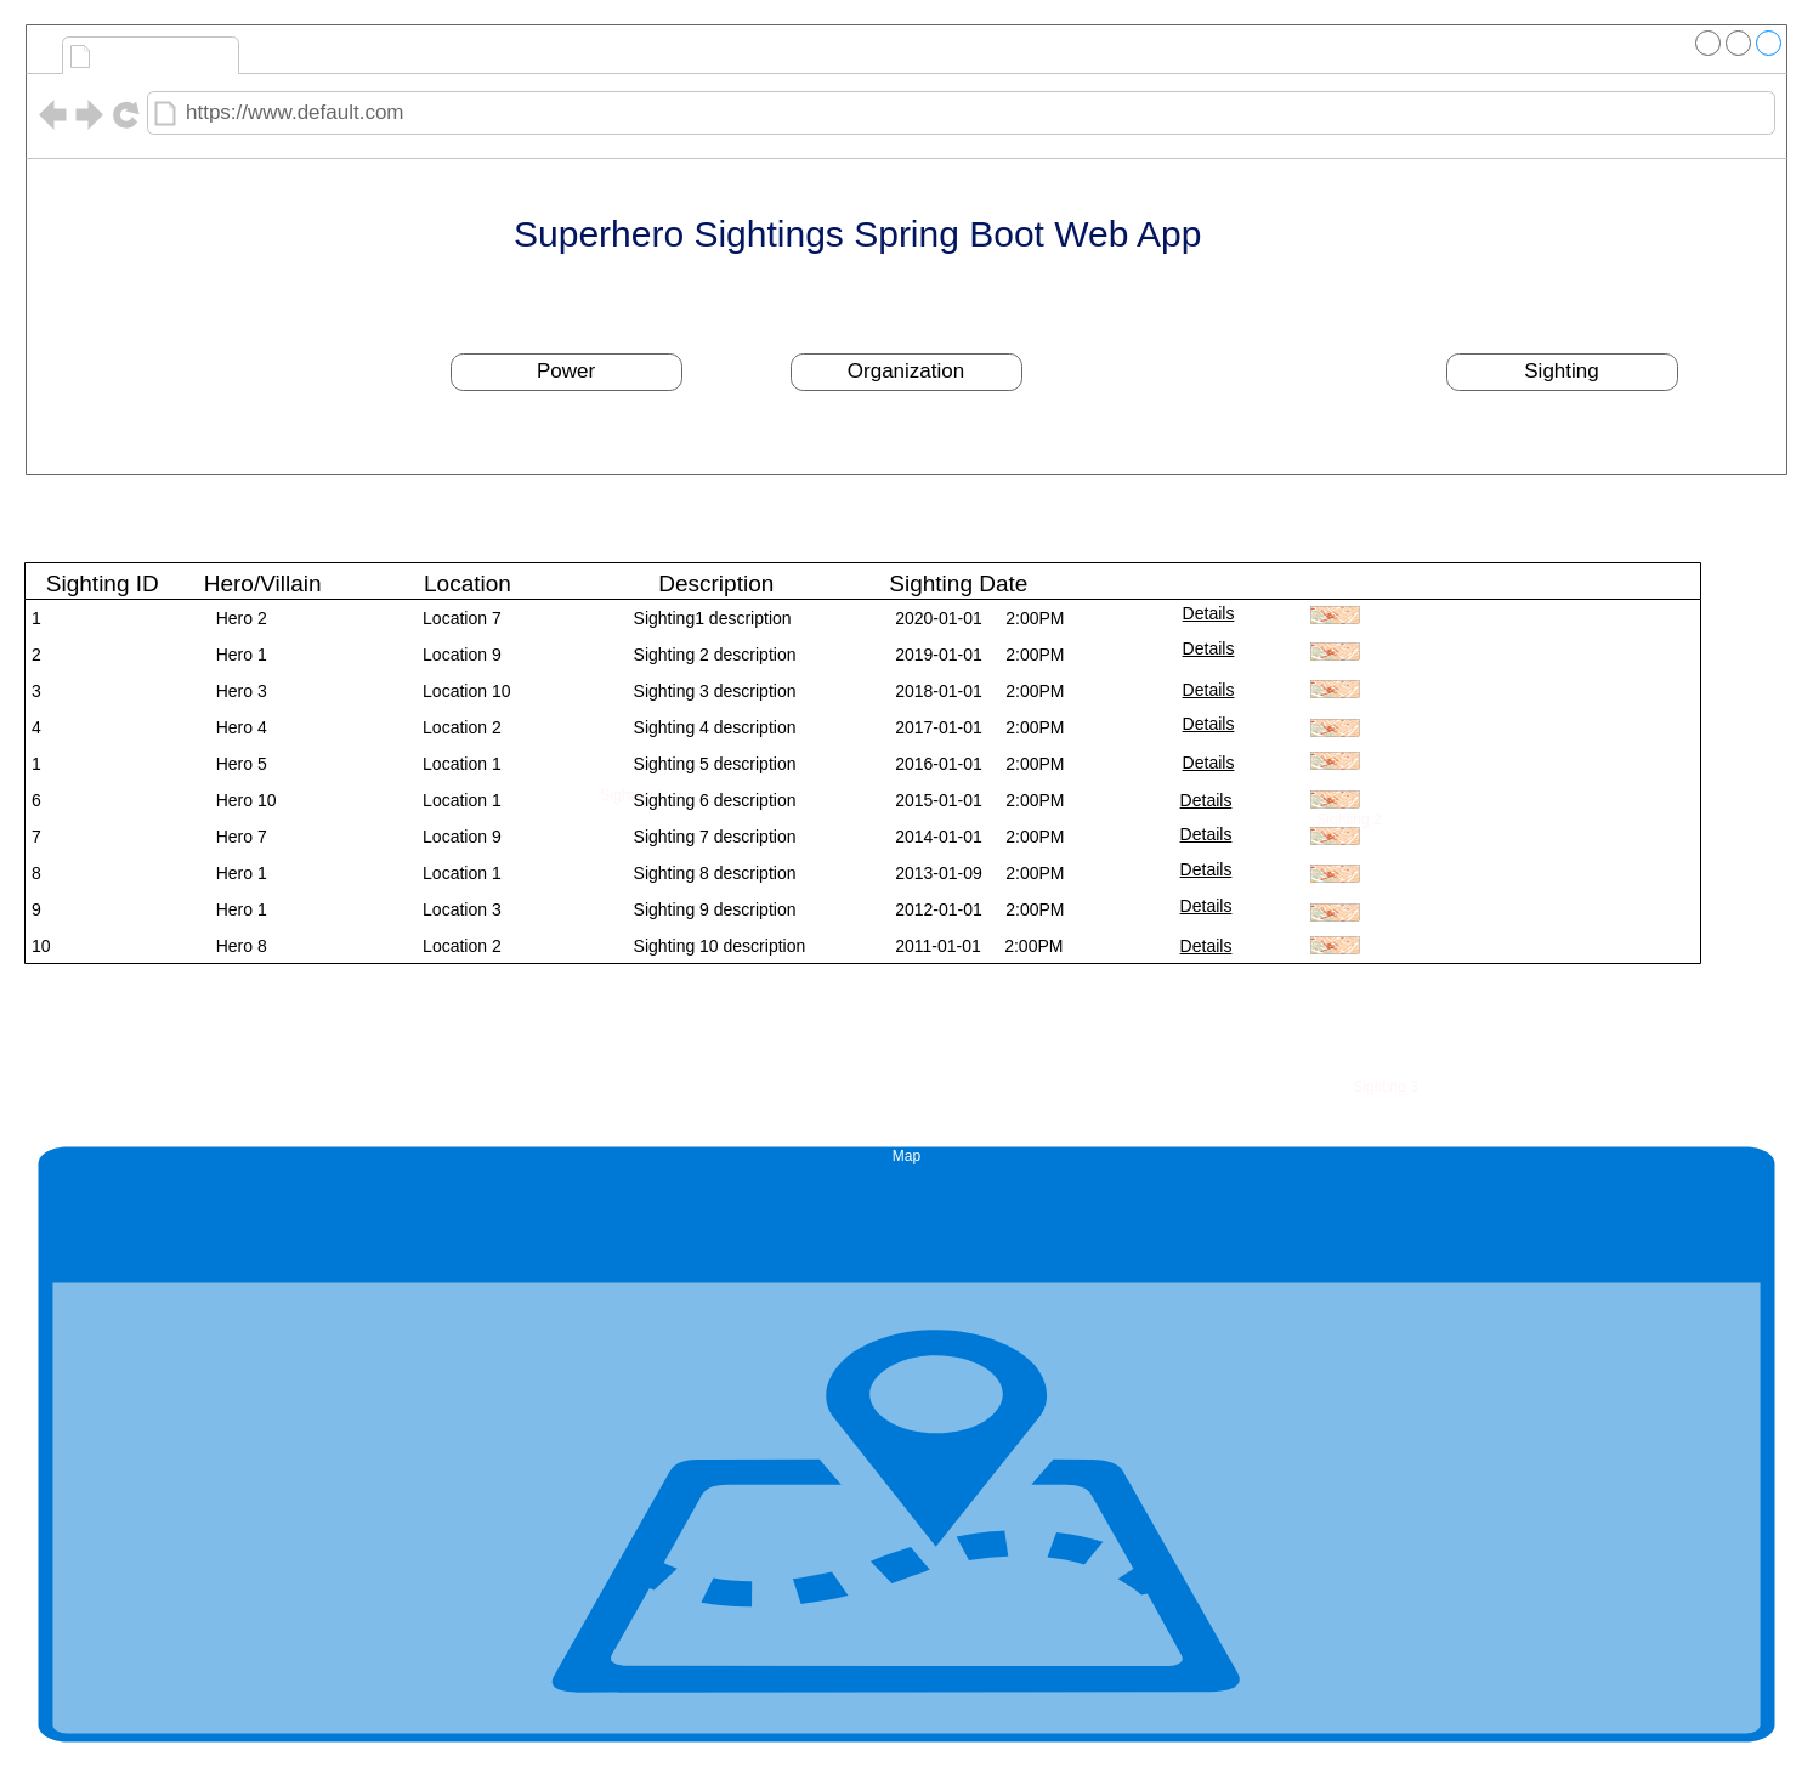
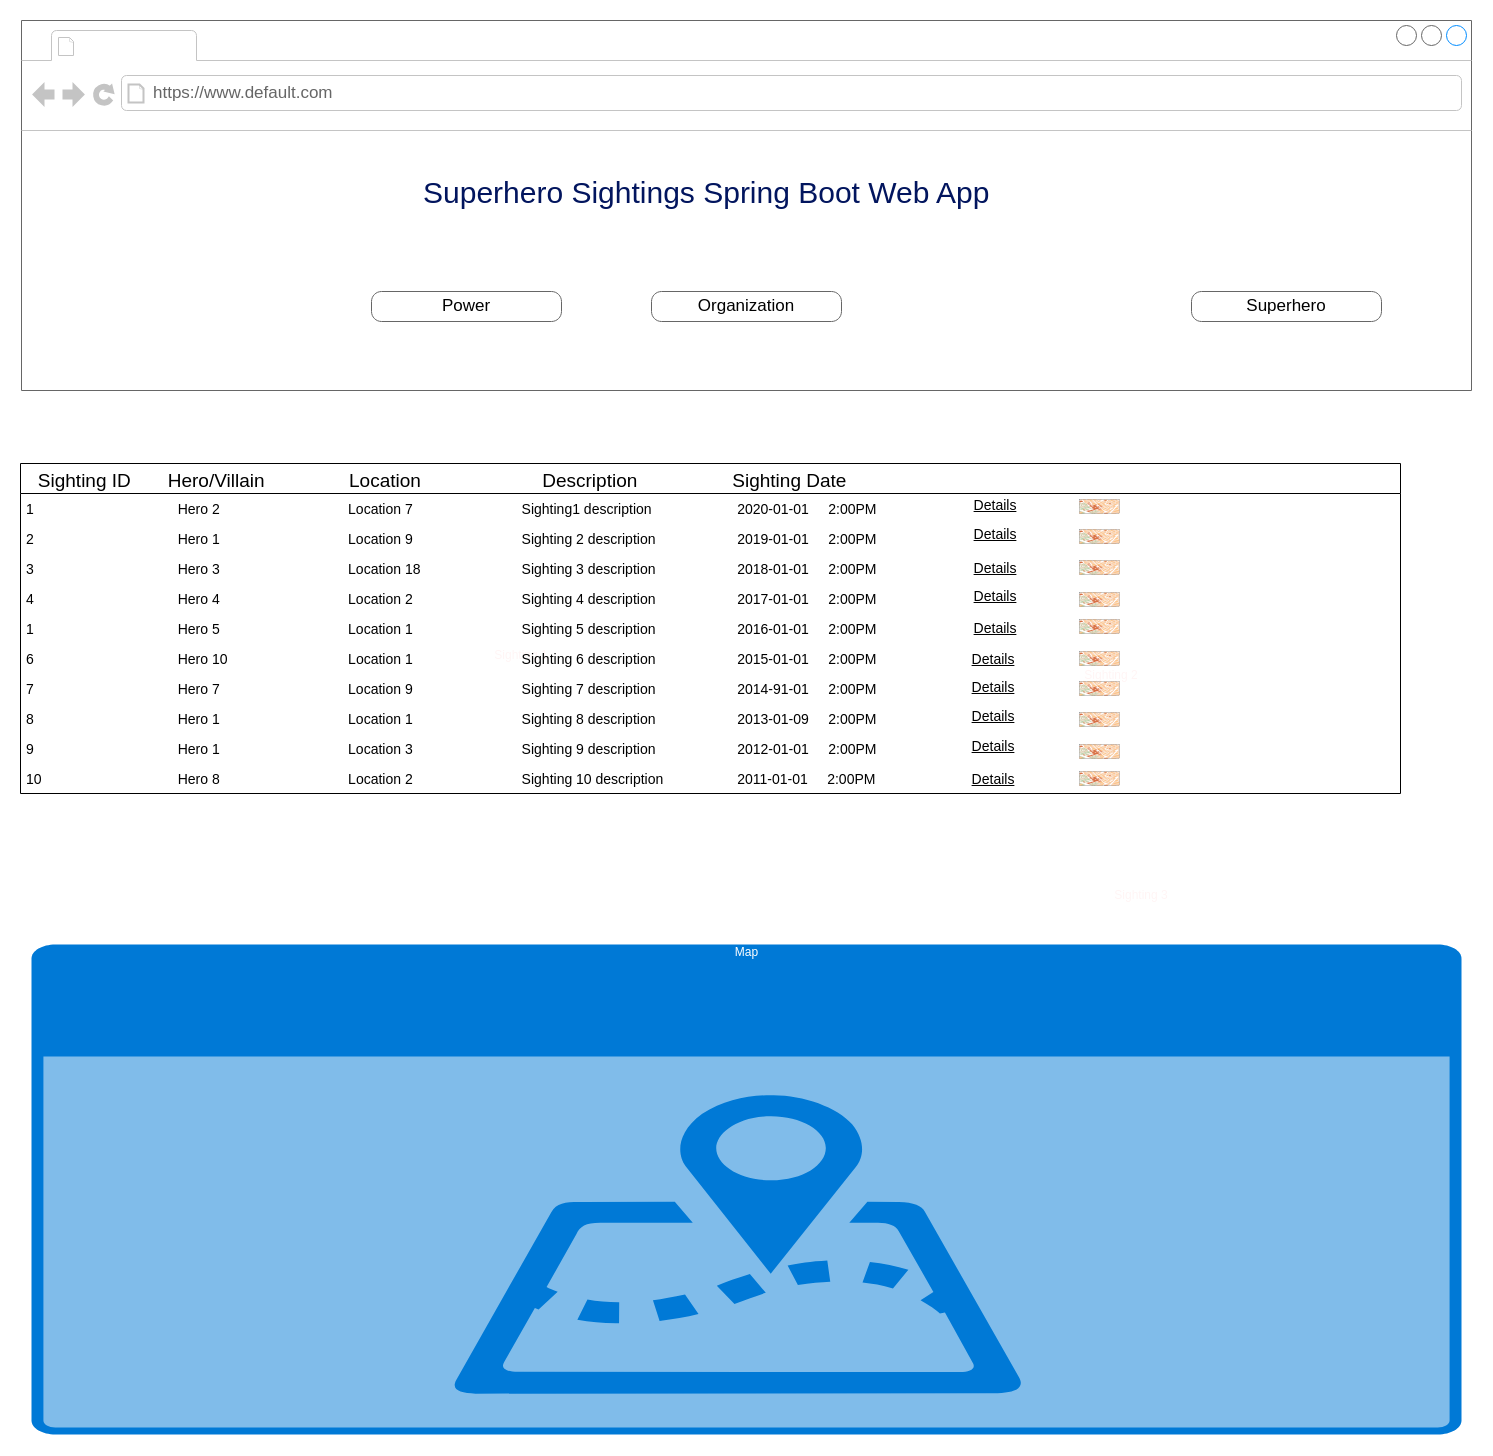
- <mxCell id="8" value="Sighting" style="strokeWidth=1;shadow=0;dashed=0;align=center;html=1;shape=mxgraph.mockup.buttons.button;strokeColor=#666666;mainText=;buttonStyle=round;fontSize=17;fontStyle=0;fillColor=none;whiteSpace=wrap;rounded=0;labelBackgroundColor=none;" parent="2" vertex="1"><mxGeometry x="1170" y="271" width="190" height="30" as="geometry" /></mxCell>
+ <mxCell id="8" value="Superhero" style="strokeWidth=1;shadow=0;dashed=0;align=center;html=1;shape=mxgraph.mockup.buttons.button;strokeColor=#666666;mainText=;buttonStyle=round;fontSize=17;fontStyle=0;fillColor=none;whiteSpace=wrap;rounded=0;labelBackgroundColor=none;" parent="2" vertex="1"><mxGeometry x="1170" y="271" width="190" height="30" as="geometry" /></mxCell>
- <mxCell id="19" value="3                                     Hero 3                                 Location 10                          Sighting 3 description                     2018-01-01     2:00PM          " style="text;strokeColor=none;fillColor=none;align=left;verticalAlign=middle;spacingLeft=4;spacingRight=4;overflow=hidden;points=[[0,0.5],[1,0.5]];portConstraint=eastwest;rotatable=0;fontSize=14;fontStyle=0" vertex="1" parent="16"><mxGeometry y="90" width="1380" height="30" as="geometry" /></mxCell>
+ <mxCell id="19" value="3                                     Hero 3                                 Location 18                          Sighting 3 description                     2018-01-01     2:00PM          " style="text;strokeColor=none;fillColor=none;align=left;verticalAlign=middle;spacingLeft=4;spacingRight=4;overflow=hidden;points=[[0,0.5],[1,0.5]];portConstraint=eastwest;rotatable=0;fontSize=14;fontStyle=0" vertex="1" parent="16"><mxGeometry y="90" width="1380" height="30" as="geometry" /></mxCell>
- <mxCell id="23" value="7                                     Hero 7                                 Location 9                            Sighting 7 description                     2014-01-01     2:00PM      " style="text;strokeColor=none;fillColor=none;align=left;verticalAlign=middle;spacingLeft=4;spacingRight=4;overflow=hidden;points=[[0,0.5],[1,0.5]];portConstraint=eastwest;rotatable=0;fontSize=14;fontStyle=0" vertex="1" parent="16"><mxGeometry y="210" width="1380" height="30" as="geometry" /></mxCell>
+ <mxCell id="23" value="7                                     Hero 7                                 Location 9                            Sighting 7 description                     2014-91-01     2:00PM      " style="text;strokeColor=none;fillColor=none;align=left;verticalAlign=middle;spacingLeft=4;spacingRight=4;overflow=hidden;points=[[0,0.5],[1,0.5]];portConstraint=eastwest;rotatable=0;fontSize=14;fontStyle=0" vertex="1" parent="16"><mxGeometry y="210" width="1380" height="30" as="geometry" /></mxCell>
